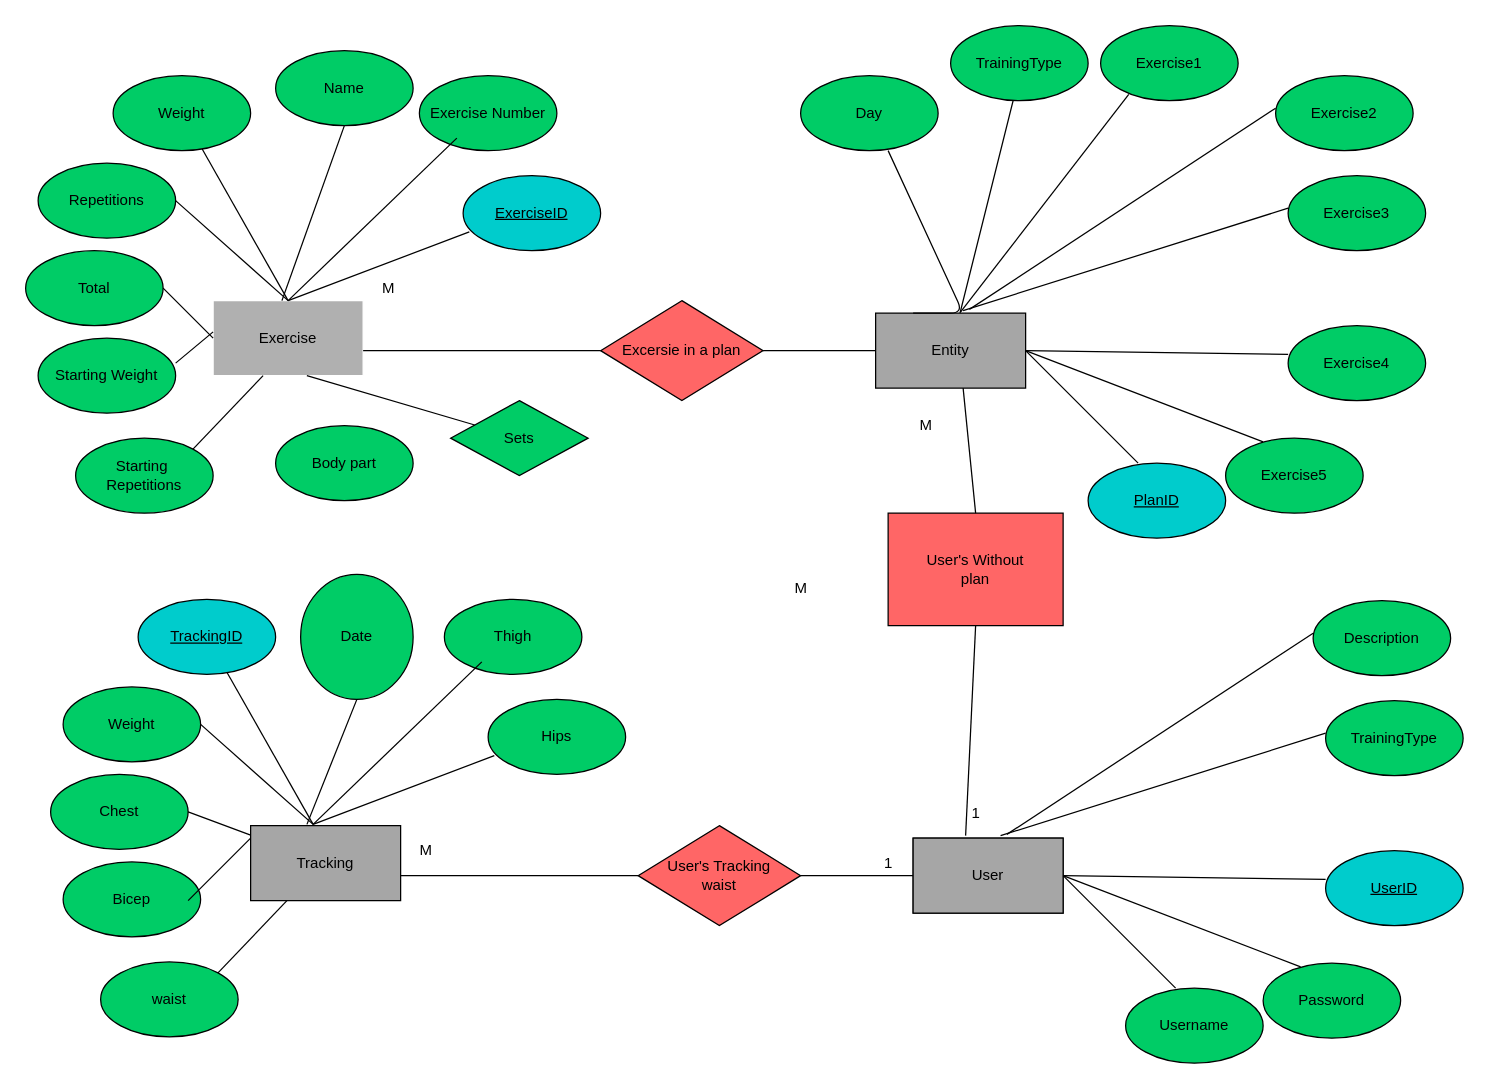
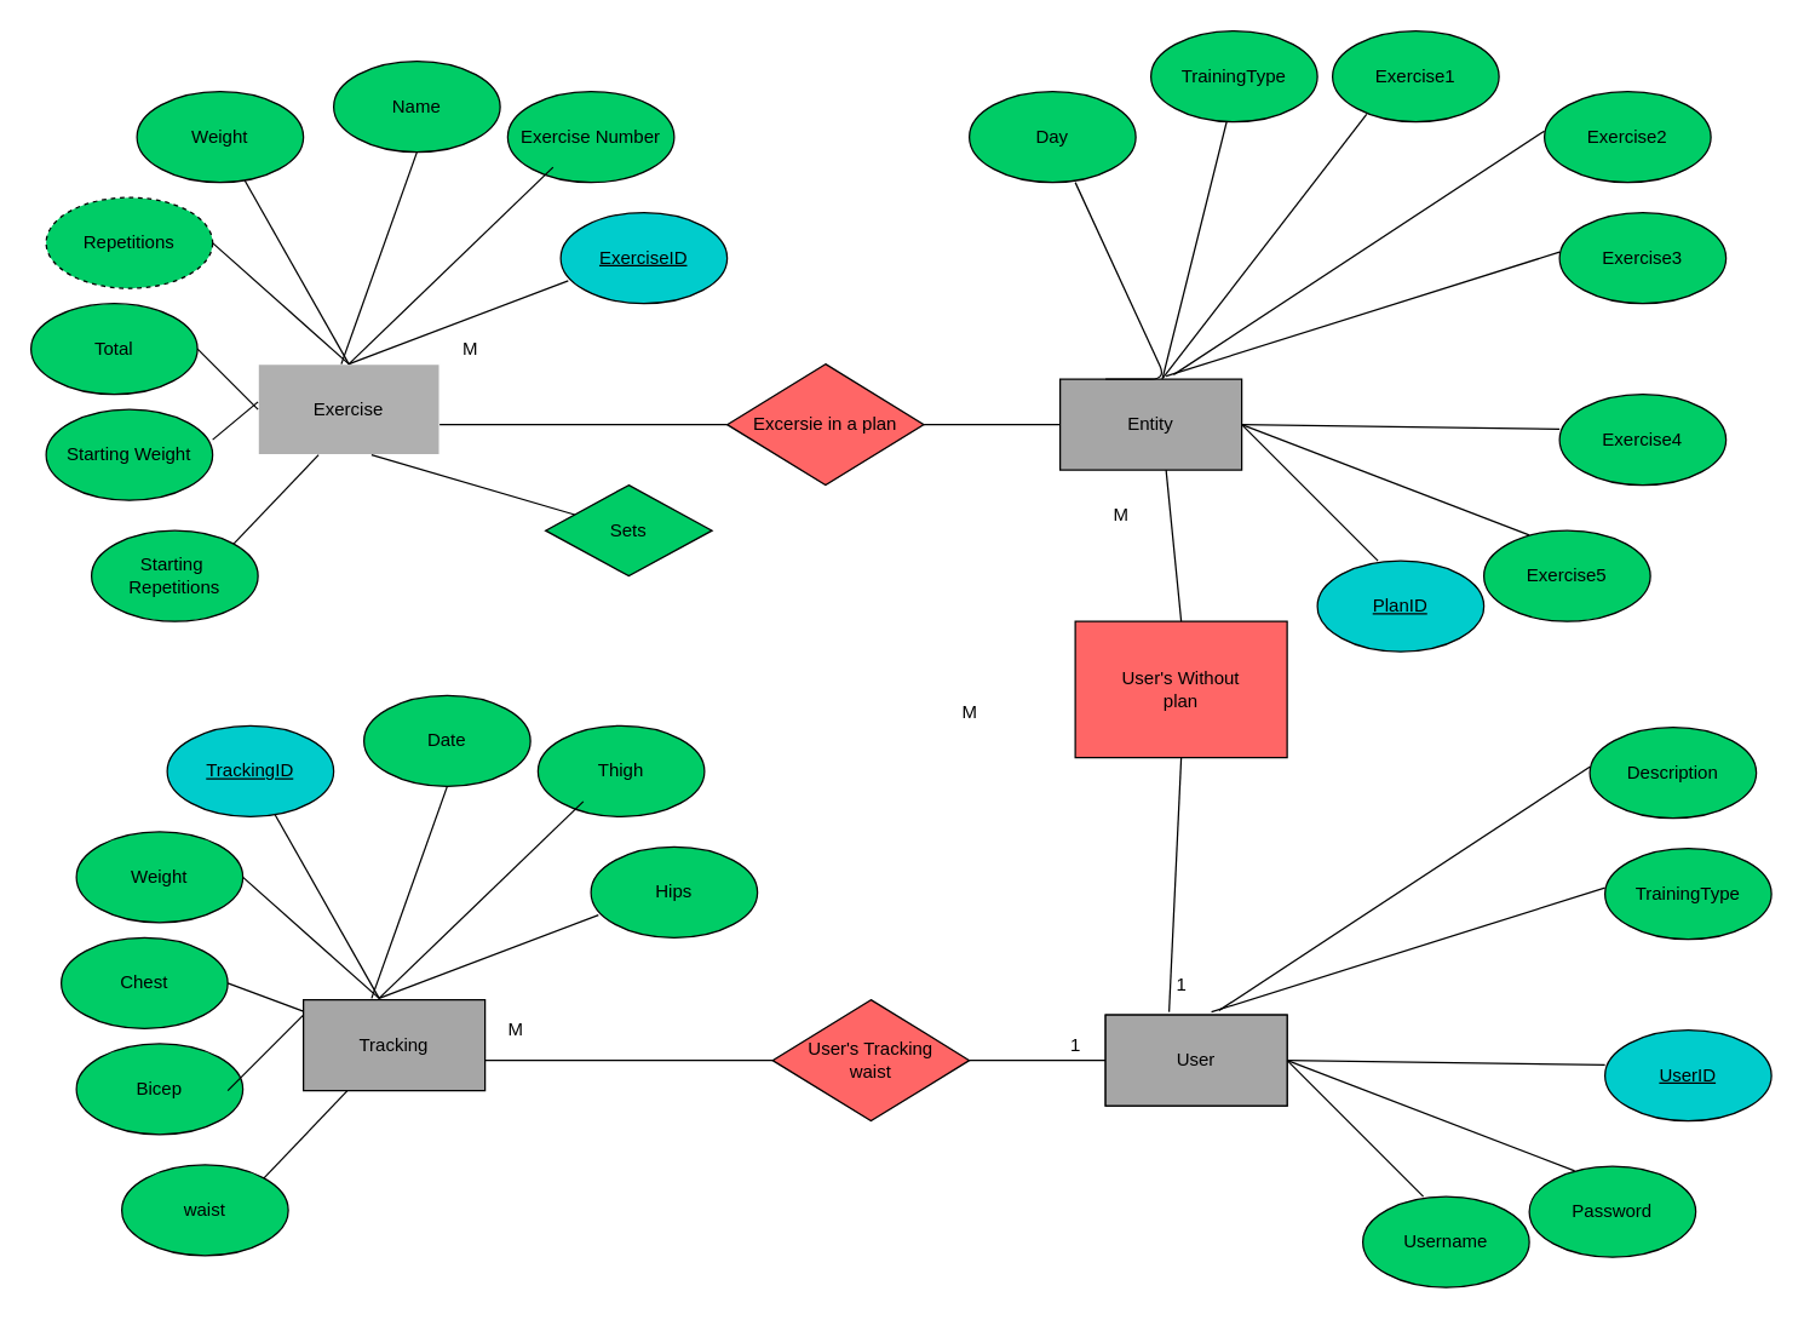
- <mxCell id="6" value="Repetitions" style="ellipse;whiteSpace=wrap;html=1;fillColor=#00CC66;" vertex="1" parent="1"><mxGeometry x="30" y="130" width="110" height="60" as="geometry" /></mxCell>
+ <mxCell id="6" value="Repetitions" style="ellipse;whiteSpace=wrap;html=1;fillColor=#00CC66;dashed=1;" vertex="1" parent="1"><mxGeometry x="30" y="130" width="110" height="60" as="geometry" /></mxCell>
- <mxCell id="9" value="Body part" style="ellipse;whiteSpace=wrap;html=1;fillColor=#00CC66;" vertex="1" parent="1"><mxGeometry x="220" y="340" width="110" height="60" as="geometry" /></mxCell>
- <mxCell id="42" value="Date" style="ellipse;whiteSpace=wrap;html=1;fillColor=#00CC66;" vertex="1" parent="1"><mxGeometry x="240" y="459" width="90" height="100" as="geometry" /></mxCell>
+ <mxCell id="42" value="Date" style="ellipse;whiteSpace=wrap;html=1;fillColor=#00CC66;" vertex="1" parent="1"><mxGeometry x="240" y="459" width="110" height="60" as="geometry" /></mxCell>
